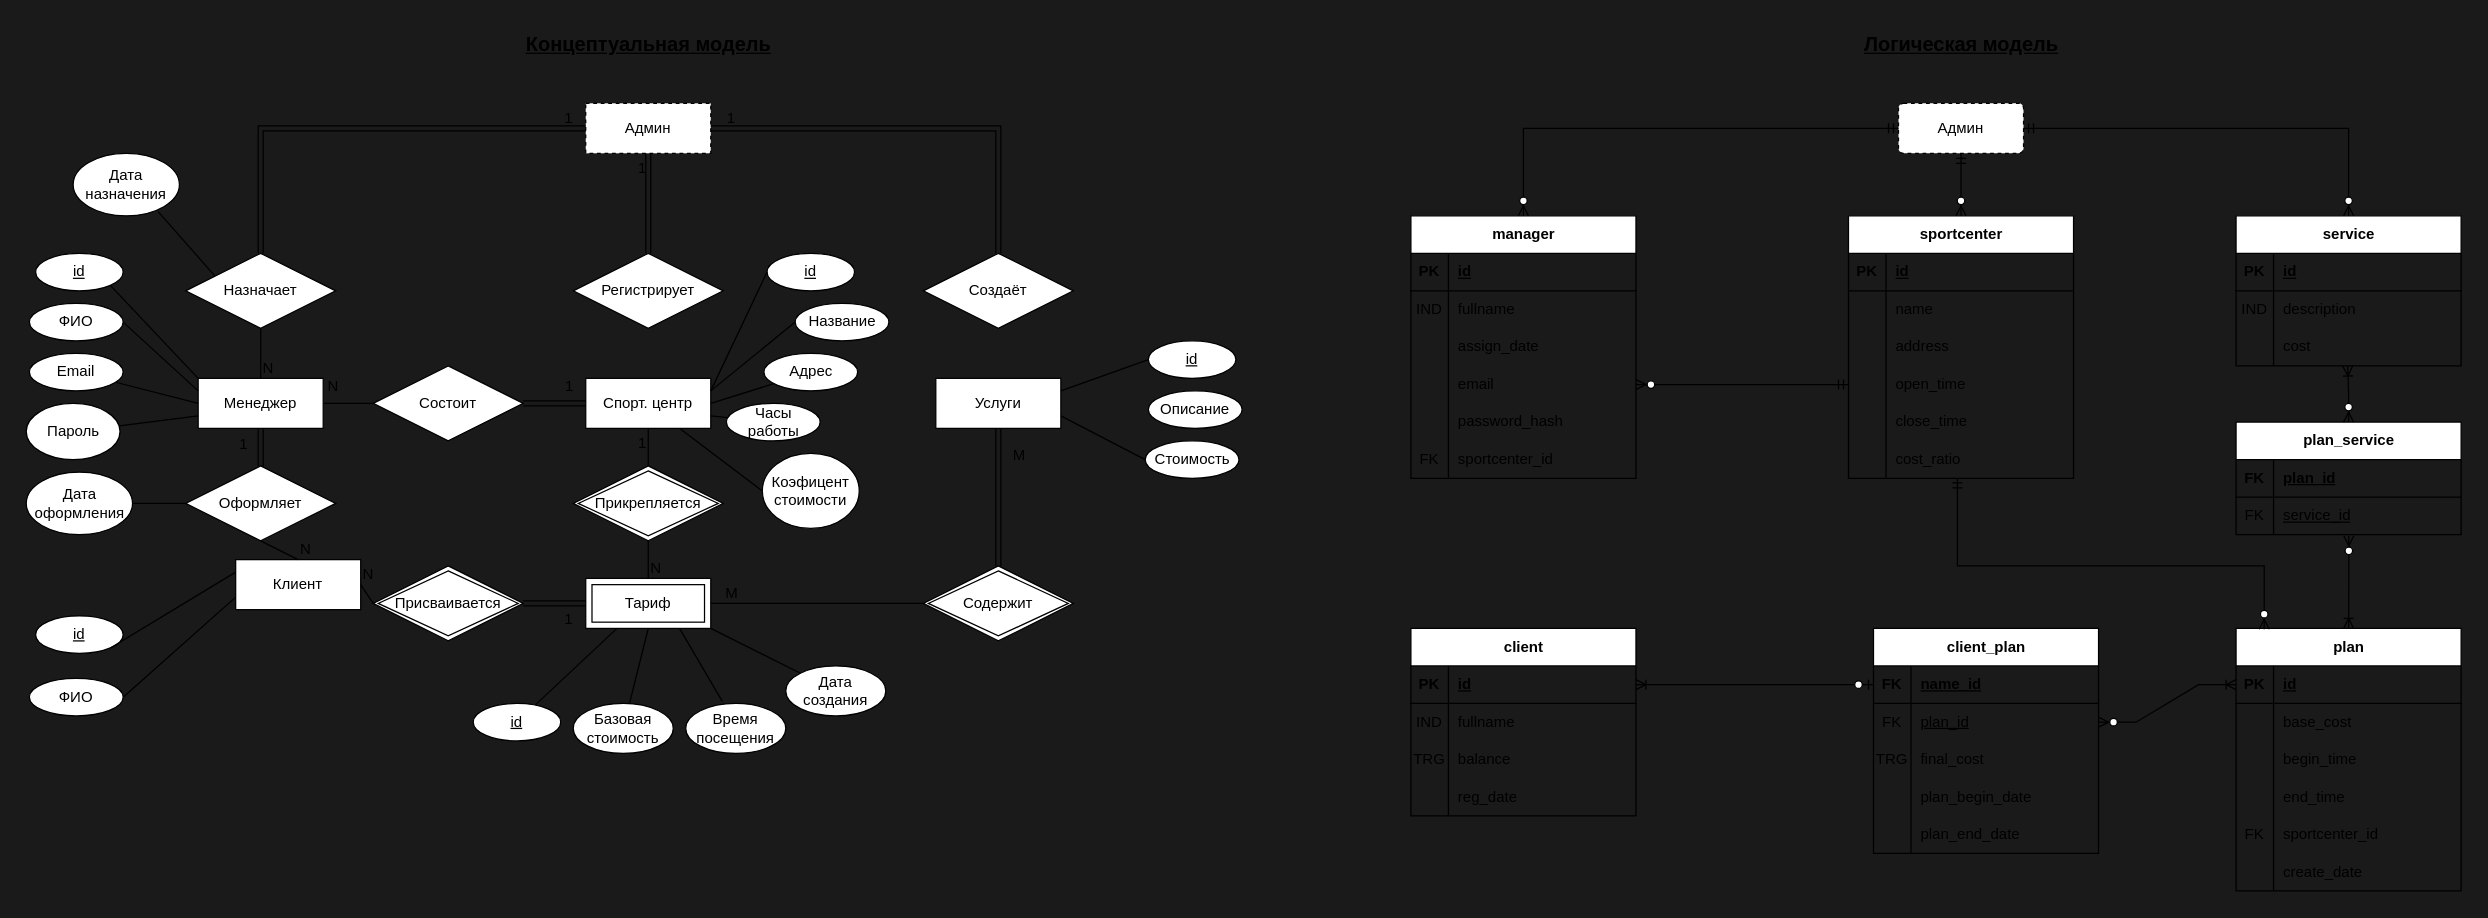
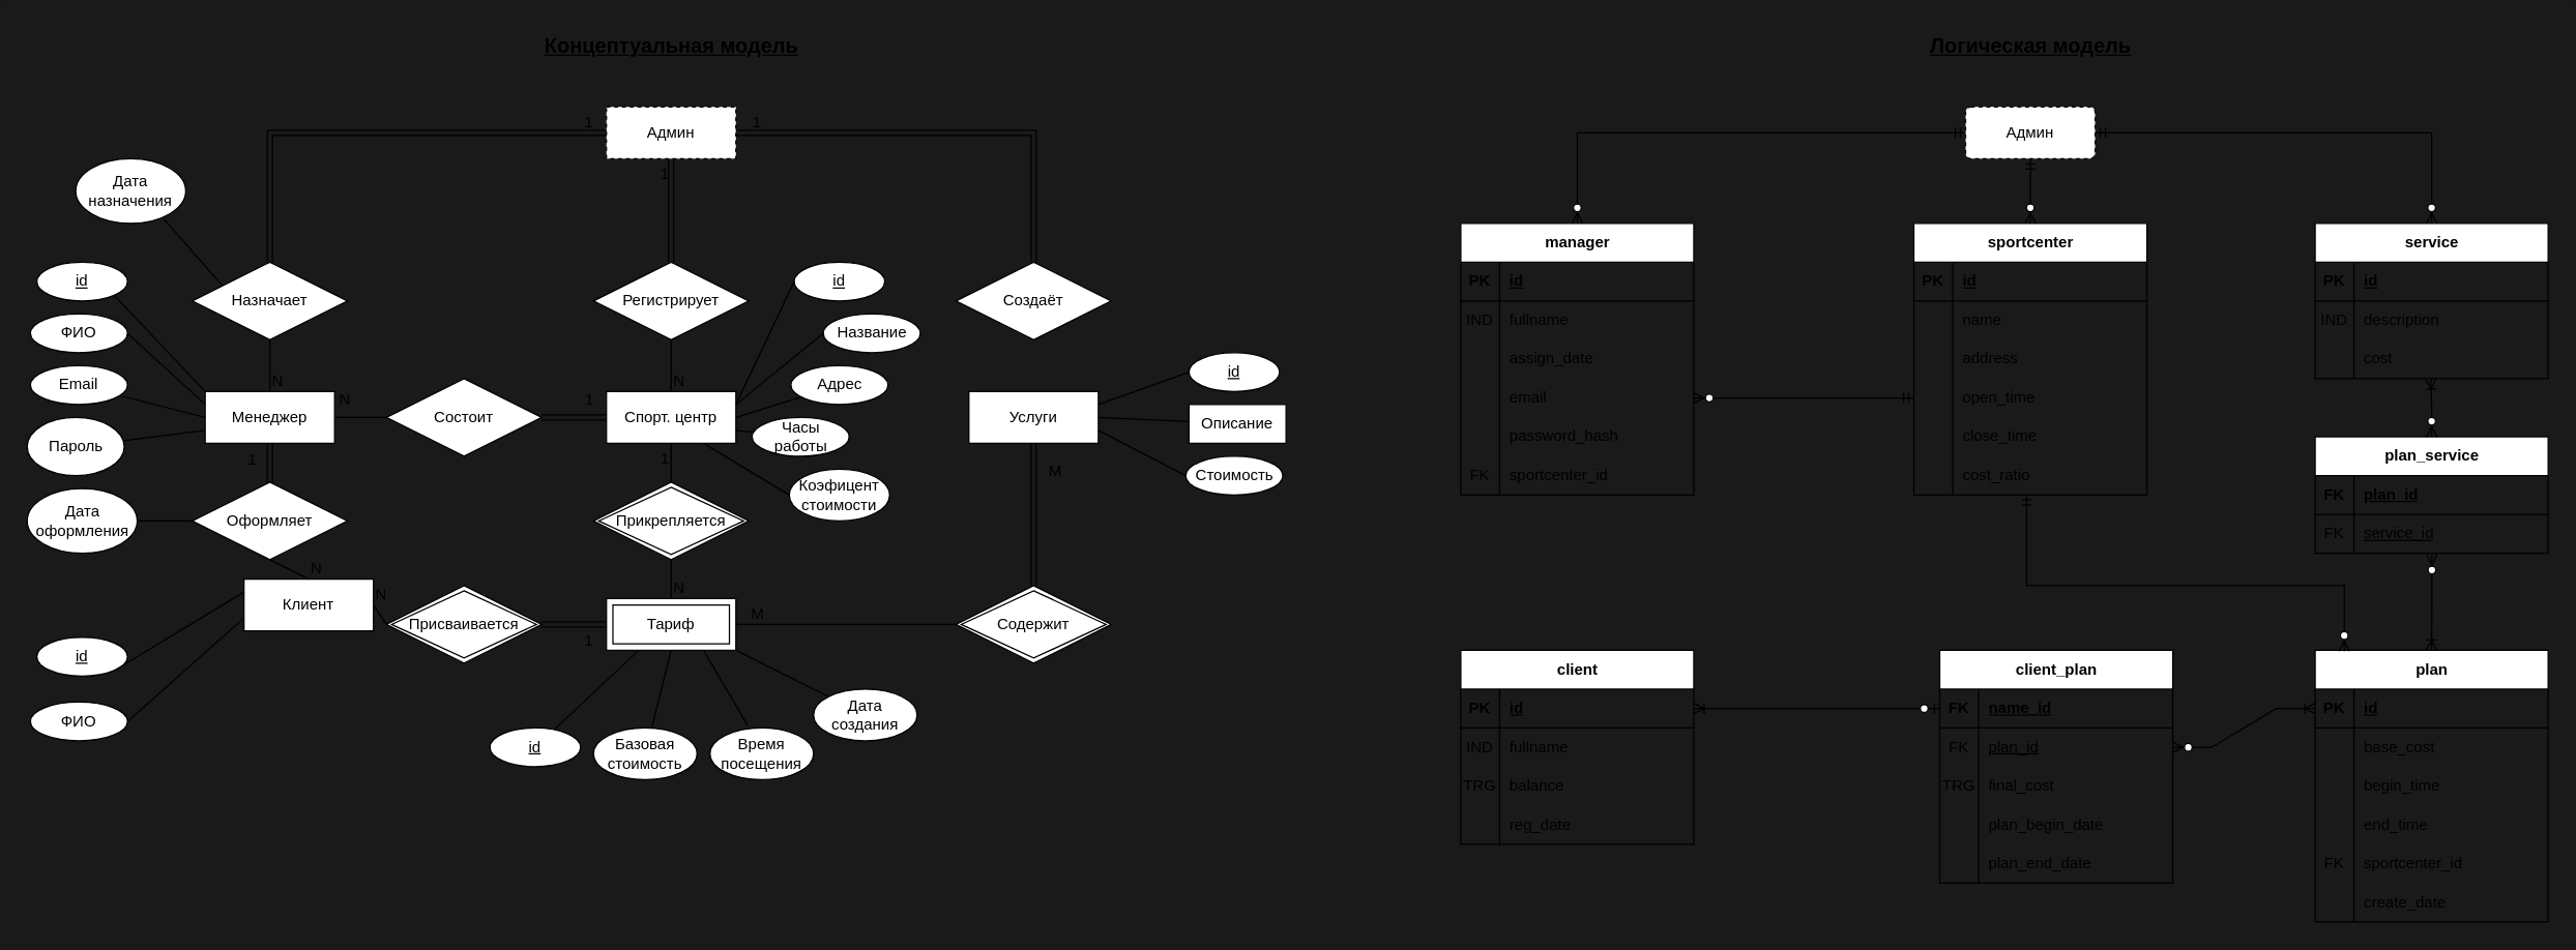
+ <mxCell id="18" value="" style="endArrow=none;html=1;rounded=0;entryX=0.5;entryY=1;entryDx=0;entryDy=0;exitX=0.5;exitY=0;exitDx=0;exitDy=0;" parent="1" source="30" target="6" edge="1"><mxGeometry relative="1" as="geometry"><mxPoint x="518" y="302" as="sourcePoint" /><mxPoint x="248" y="272" as="targetPoint" /></mxGeometry></mxCell>
+ <mxCell id="19" value="N" style="resizable=0;html=1;whiteSpace=wrap;align=left;verticalAlign=bottom;" parent="18" connectable="0" vertex="1"><mxGeometry x="-1" relative="1" as="geometry" /></mxCell>
+ <mxCell id="60" style="rounded=0;orthogonalLoop=1;jettySize=auto;html=1;entryX=1;entryY=0.5;entryDx=0;entryDy=0;endArrow=none;endFill=0;" parent="1" source="61" target="32" edge="1"><mxGeometry relative="1" as="geometry" /></mxCell>
- <mxCell id="61" value="Описание" style="ellipse;whiteSpace=wrap;html=1;align=center;" parent="1" vertex="1"><mxGeometry x="918" y="312" width="75" height="30" as="geometry" /></mxCell>
+ <mxCell id="61" value="Описание" style="whiteSpace=wrap;html=1;align=center;rounded=0;" parent="1" vertex="1"><mxGeometry x="918" y="312" width="75" height="30" as="geometry" /></mxCell>
- <mxCell id="66" value="Коэфицент стоимости" style="ellipse;whiteSpace=wrap;html=1;align=center;" parent="1" vertex="1"><mxGeometry x="609.25" y="362" width="77.5" height="60" as="geometry" /></mxCell>
+ <mxCell id="66" value="Коэфицент стоимости" style="ellipse;whiteSpace=wrap;html=1;align=center;" parent="1" vertex="1"><mxGeometry x="609.25" y="362" width="77.5" height="40" as="geometry" /></mxCell>
